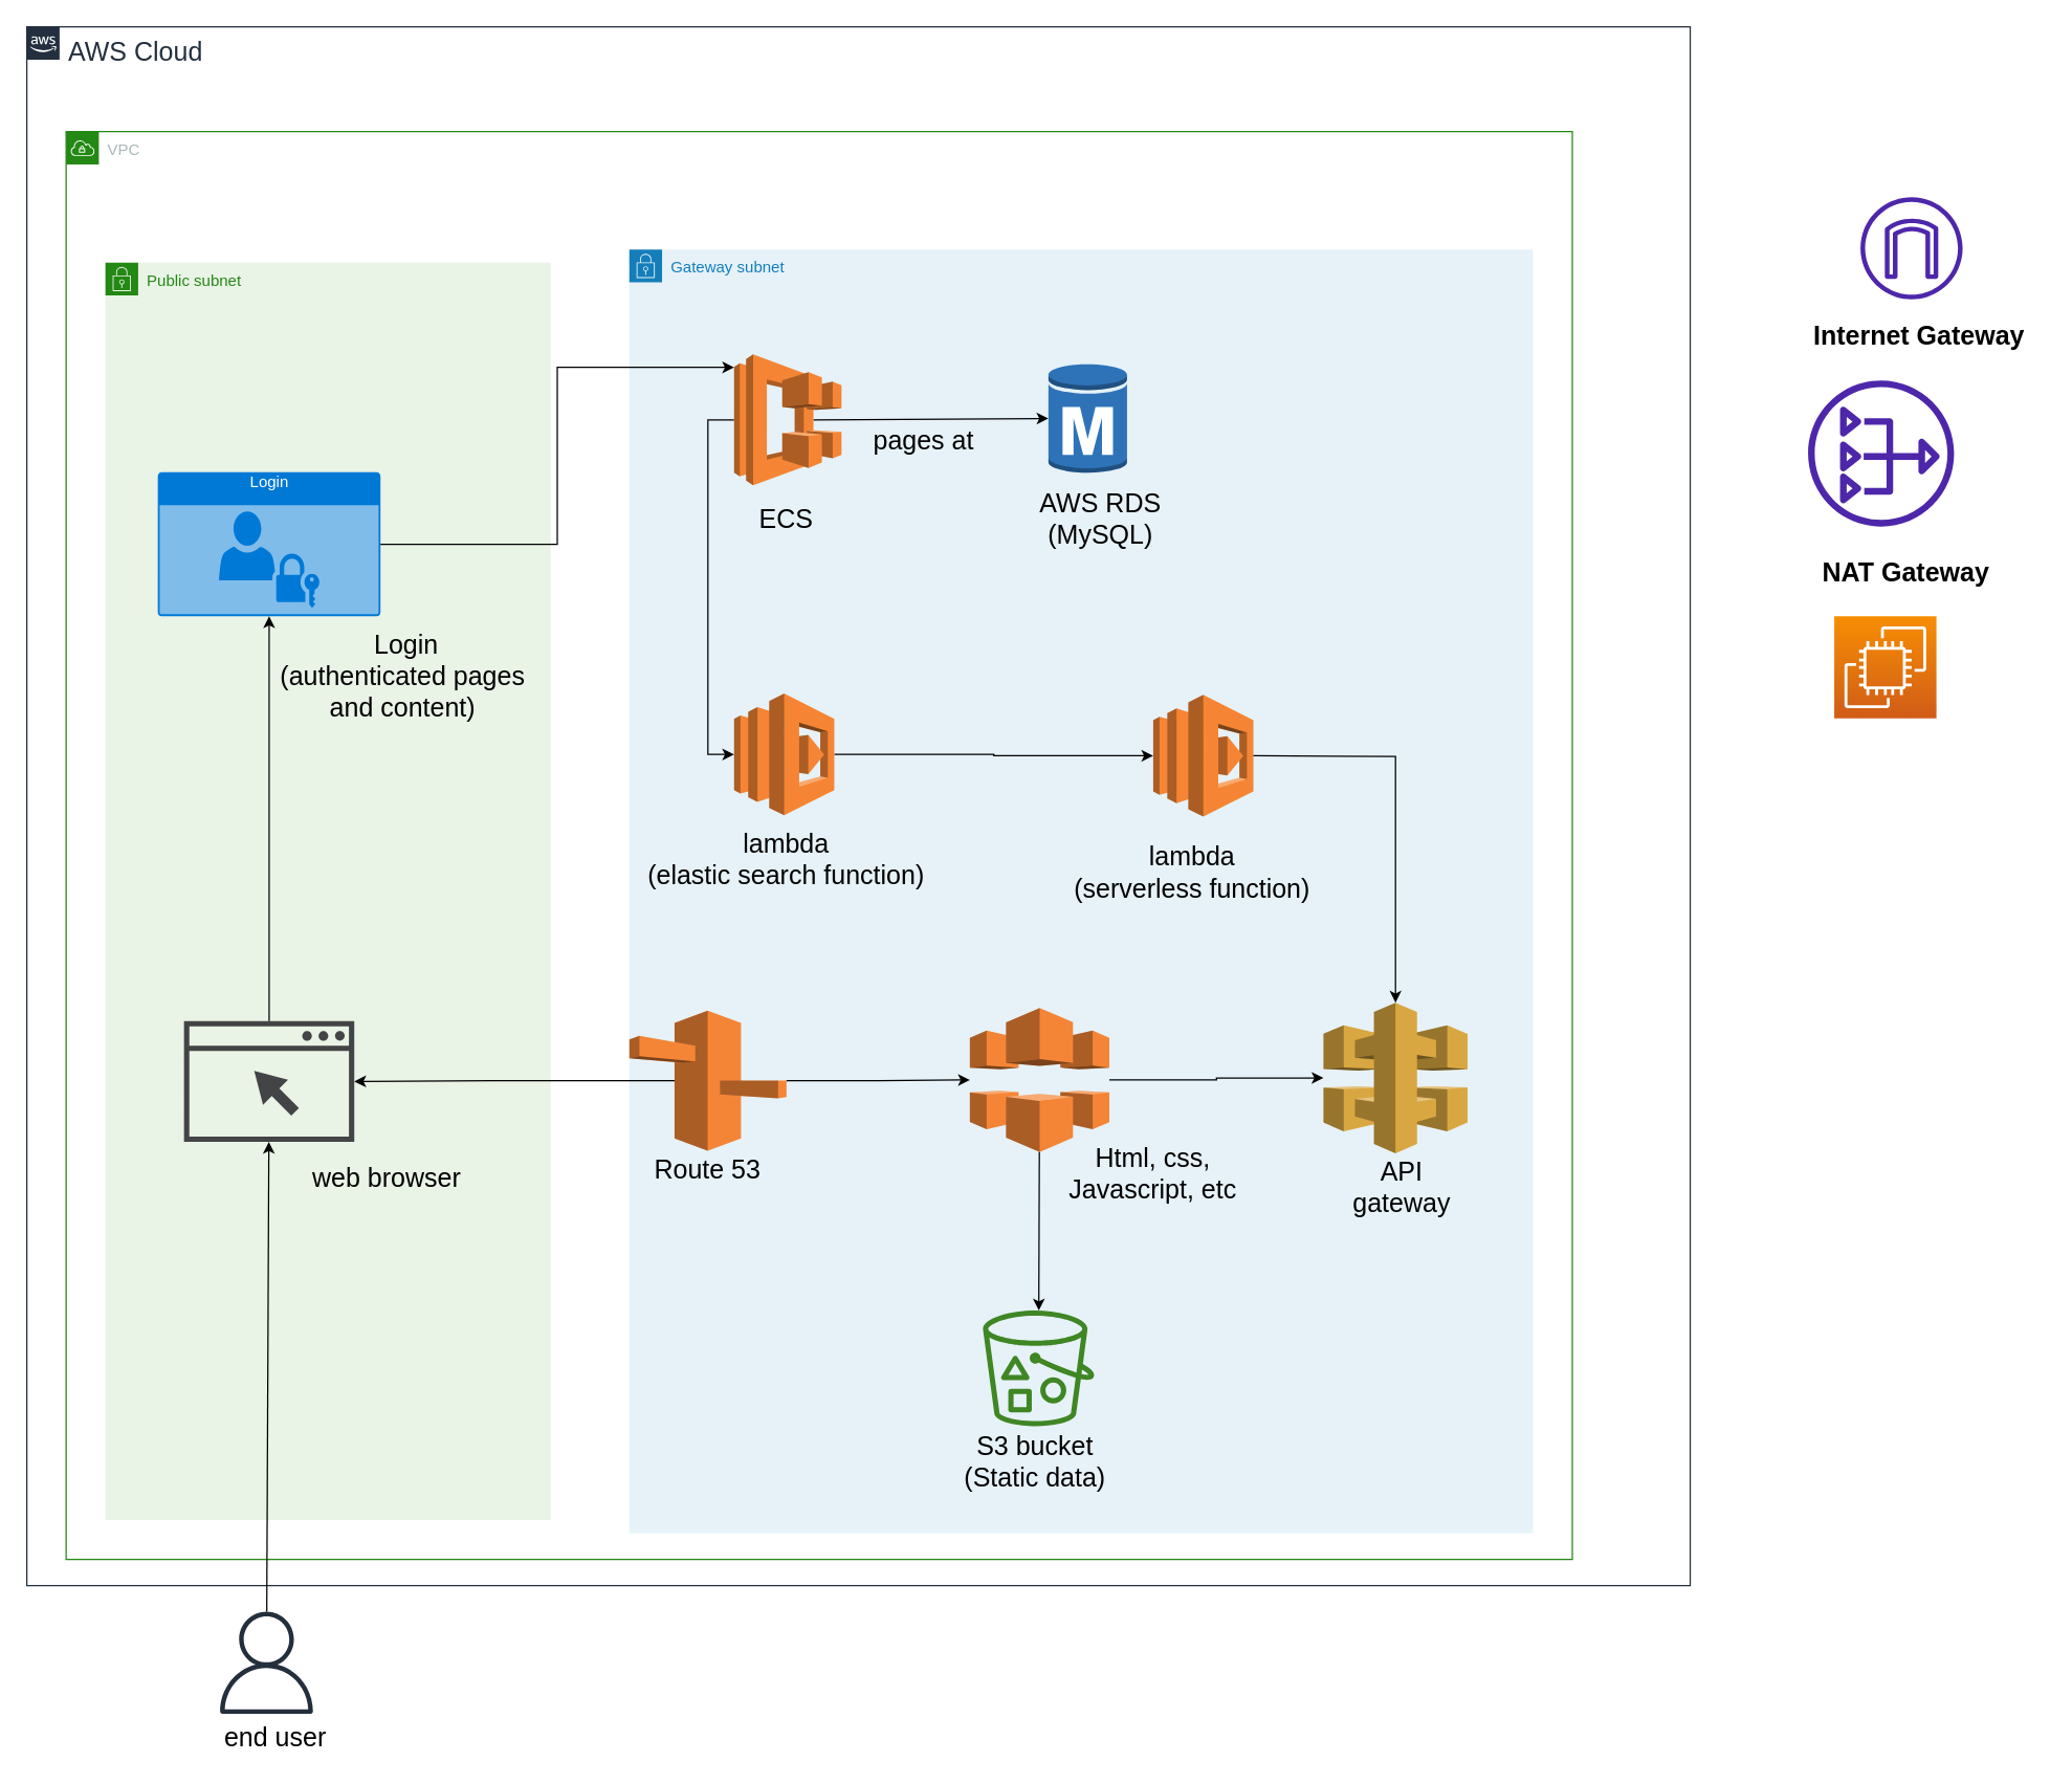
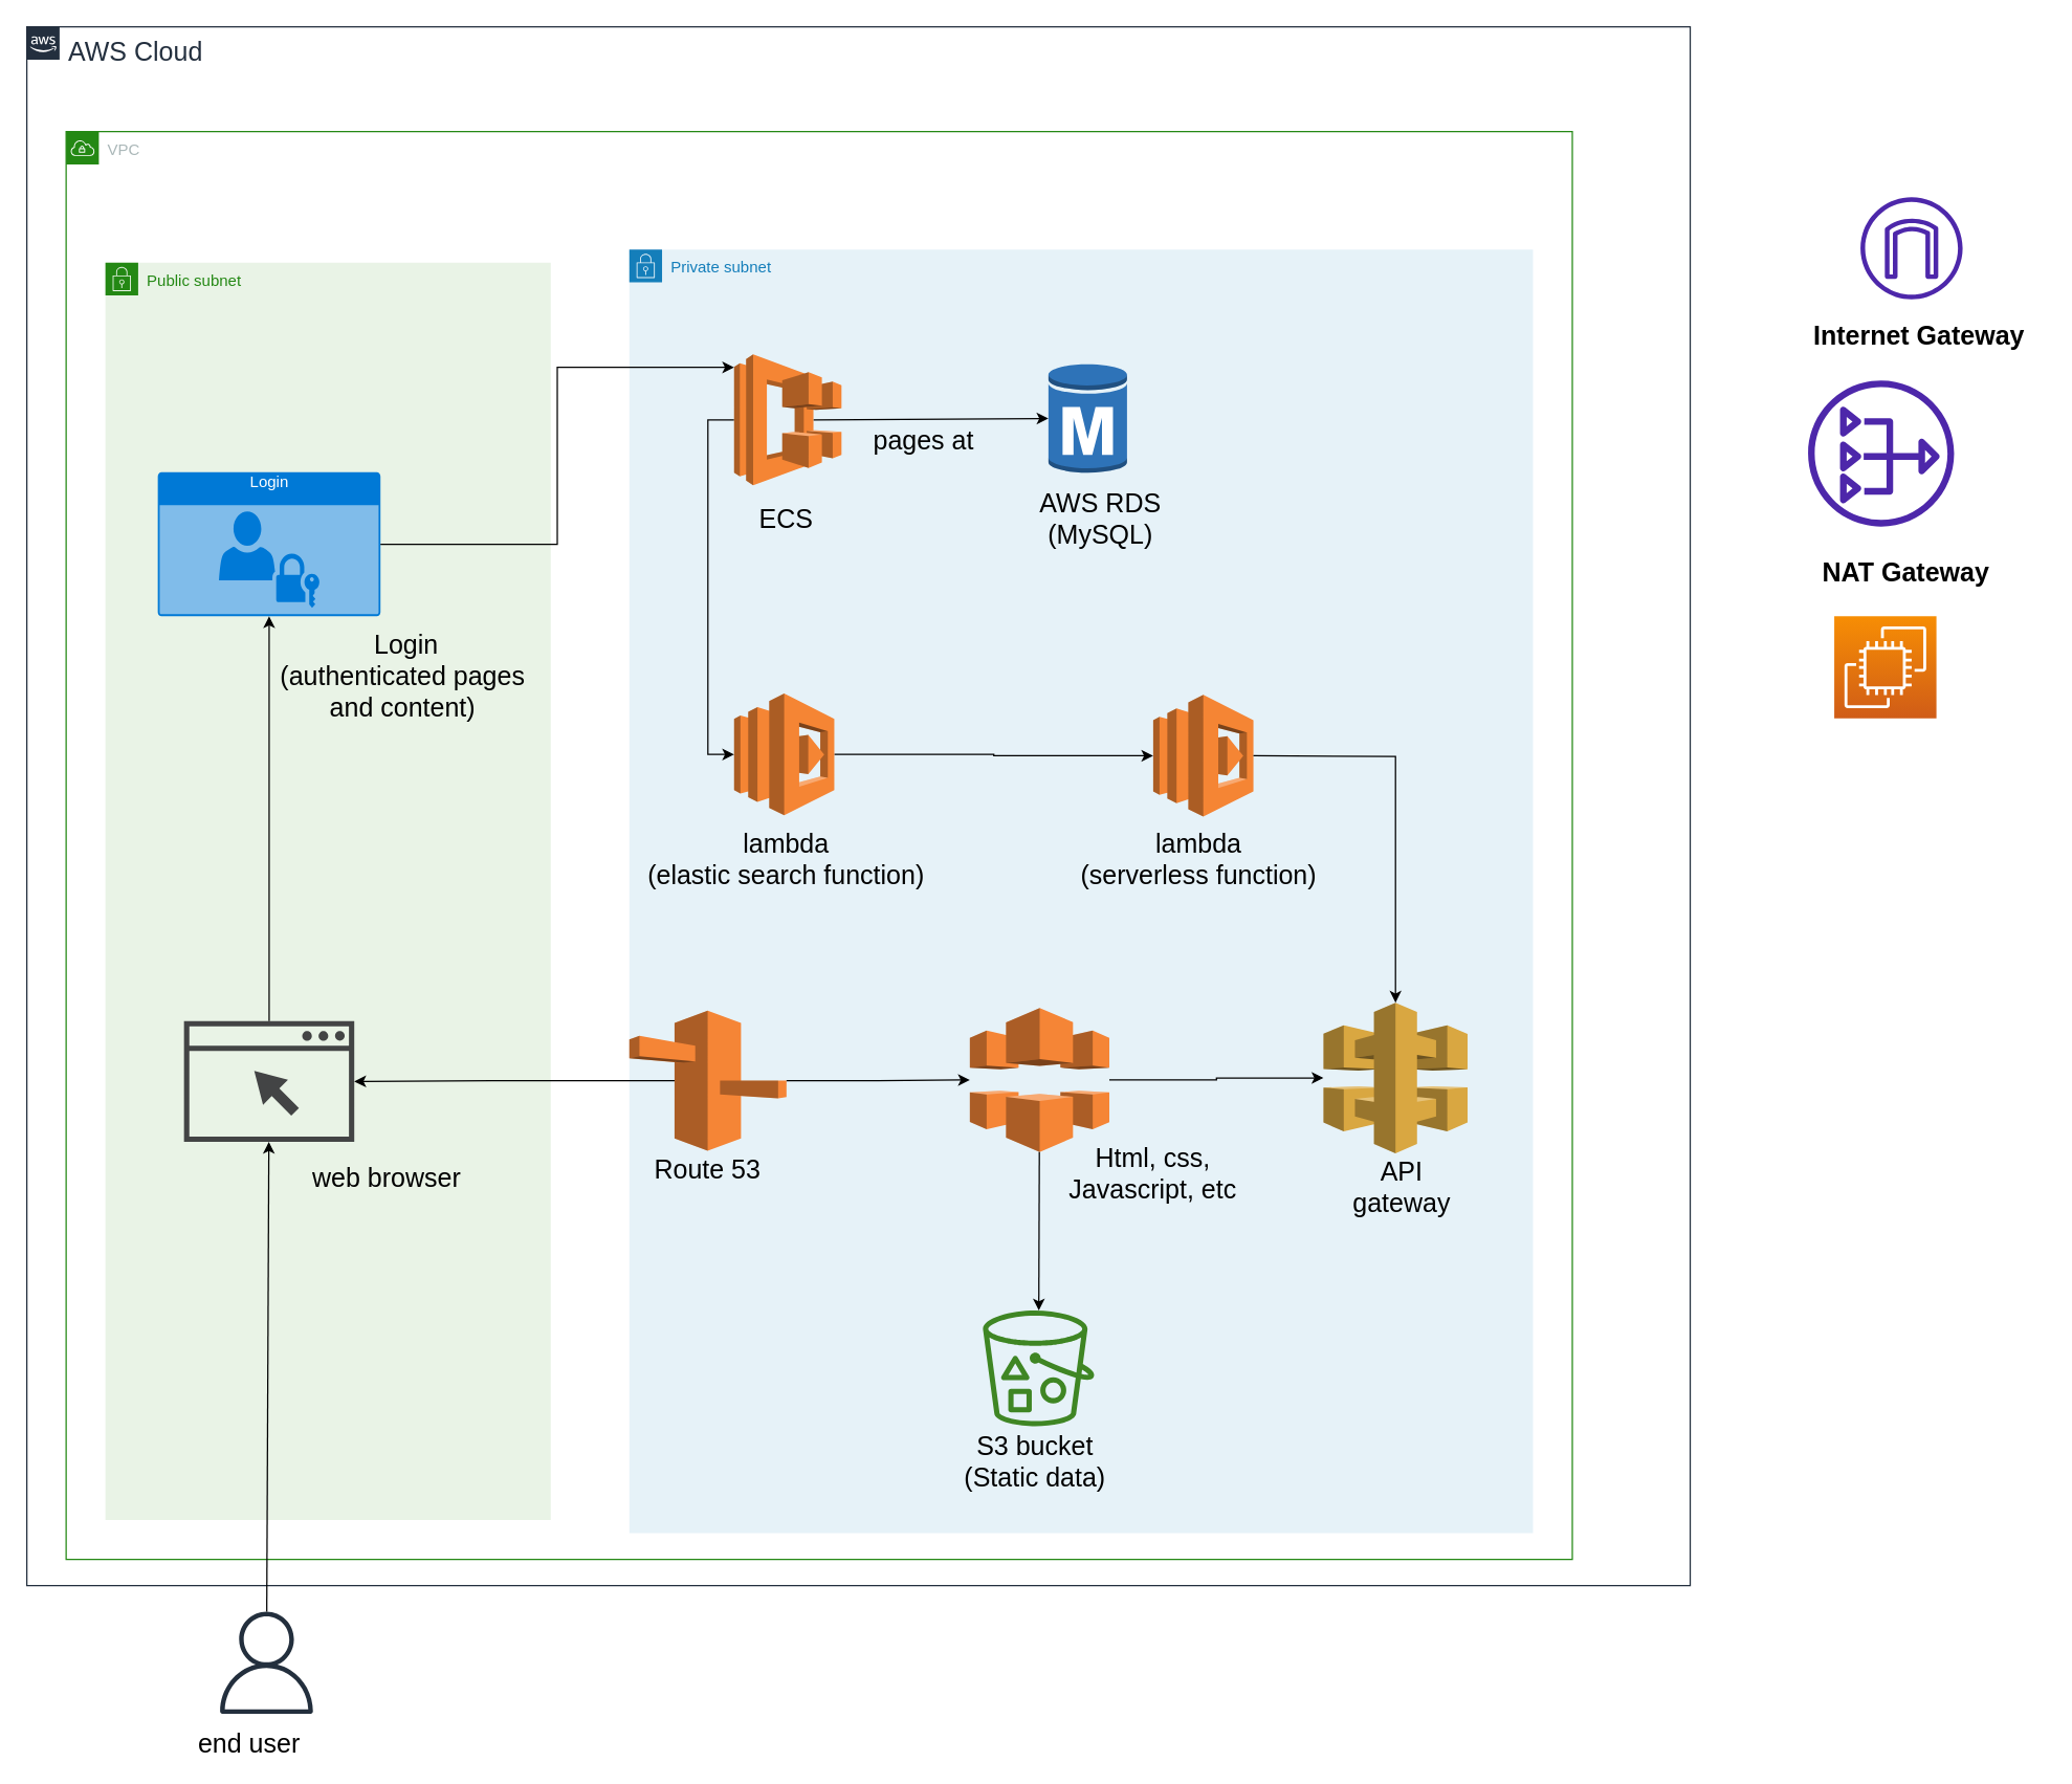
- <mxCell id="9" value="Gateway subnet" style="points=[[0,0],[0.25,0],[0.5,0],[0.75,0],[1,0],[1,0.25],[1,0.5],[1,0.75],[1,1],[0.75,1],[0.5,1],[0.25,1],[0,1],[0,0.75],[0,0.5],[0,0.25]];outlineConnect=0;gradientColor=none;html=1;whiteSpace=wrap;fontSize=12;fontStyle=0;container=1;pointerEvents=0;collapsible=0;recursiveResize=0;shape=mxgraph.aws4.group;grIcon=mxgraph.aws4.group_security_group;grStroke=0;strokeColor=#147EBA;fillColor=#E6F2F8;verticalAlign=top;align=left;spacingLeft=30;fontColor=#147EBA;dashed=0;" parent="1" vertex="1"><mxGeometry x="480" y="190" width="690" height="980" as="geometry" /></mxCell>
+ <mxCell id="9" value="Private subnet" style="points=[[0,0],[0.25,0],[0.5,0],[0.75,0],[1,0],[1,0.25],[1,0.5],[1,0.75],[1,1],[0.75,1],[0.5,1],[0.25,1],[0,1],[0,0.75],[0,0.5],[0,0.25]];outlineConnect=0;gradientColor=none;html=1;whiteSpace=wrap;fontSize=12;fontStyle=0;container=1;pointerEvents=0;collapsible=0;recursiveResize=0;shape=mxgraph.aws4.group;grIcon=mxgraph.aws4.group_security_group;grStroke=0;strokeColor=#147EBA;fillColor=#E6F2F8;verticalAlign=top;align=left;spacingLeft=30;fontColor=#147EBA;dashed=0;" parent="1" vertex="1"><mxGeometry x="480" y="190" width="690" height="980" as="geometry" /></mxCell>
- <mxCell id="28" value="lambda&lt;br&gt;(serverless function)" style="text;html=1;strokeColor=none;fillColor=none;align=center;verticalAlign=middle;whiteSpace=wrap;rounded=0;fontSize=20;" parent="1" vertex="1"><mxGeometry x="805" y="650" width="210" height="30" as="geometry" /></mxCell>
+ <mxCell id="28" value="lambda&lt;br&gt;(serverless function)" style="text;html=1;strokeColor=none;fillColor=none;align=center;verticalAlign=middle;whiteSpace=wrap;rounded=0;fontSize=20;" parent="1" vertex="1"><mxGeometry x="810" y="640" width="210" height="30" as="geometry" /></mxCell>
- <mxCell id="16" value="end user" style="text;html=1;strokeColor=none;fillColor=none;align=center;verticalAlign=middle;whiteSpace=wrap;rounded=0;fontSize=20;" parent="1" vertex="1"><mxGeometry x="160" y="1310" width="100" height="30" as="geometry" /></mxCell>
+ <mxCell id="16" value="end user" style="text;html=1;strokeColor=none;fillColor=none;align=center;verticalAlign=middle;whiteSpace=wrap;rounded=0;fontSize=20;" parent="1" vertex="1"><mxGeometry x="140" y="1315" width="100" height="30" as="geometry" /></mxCell>
